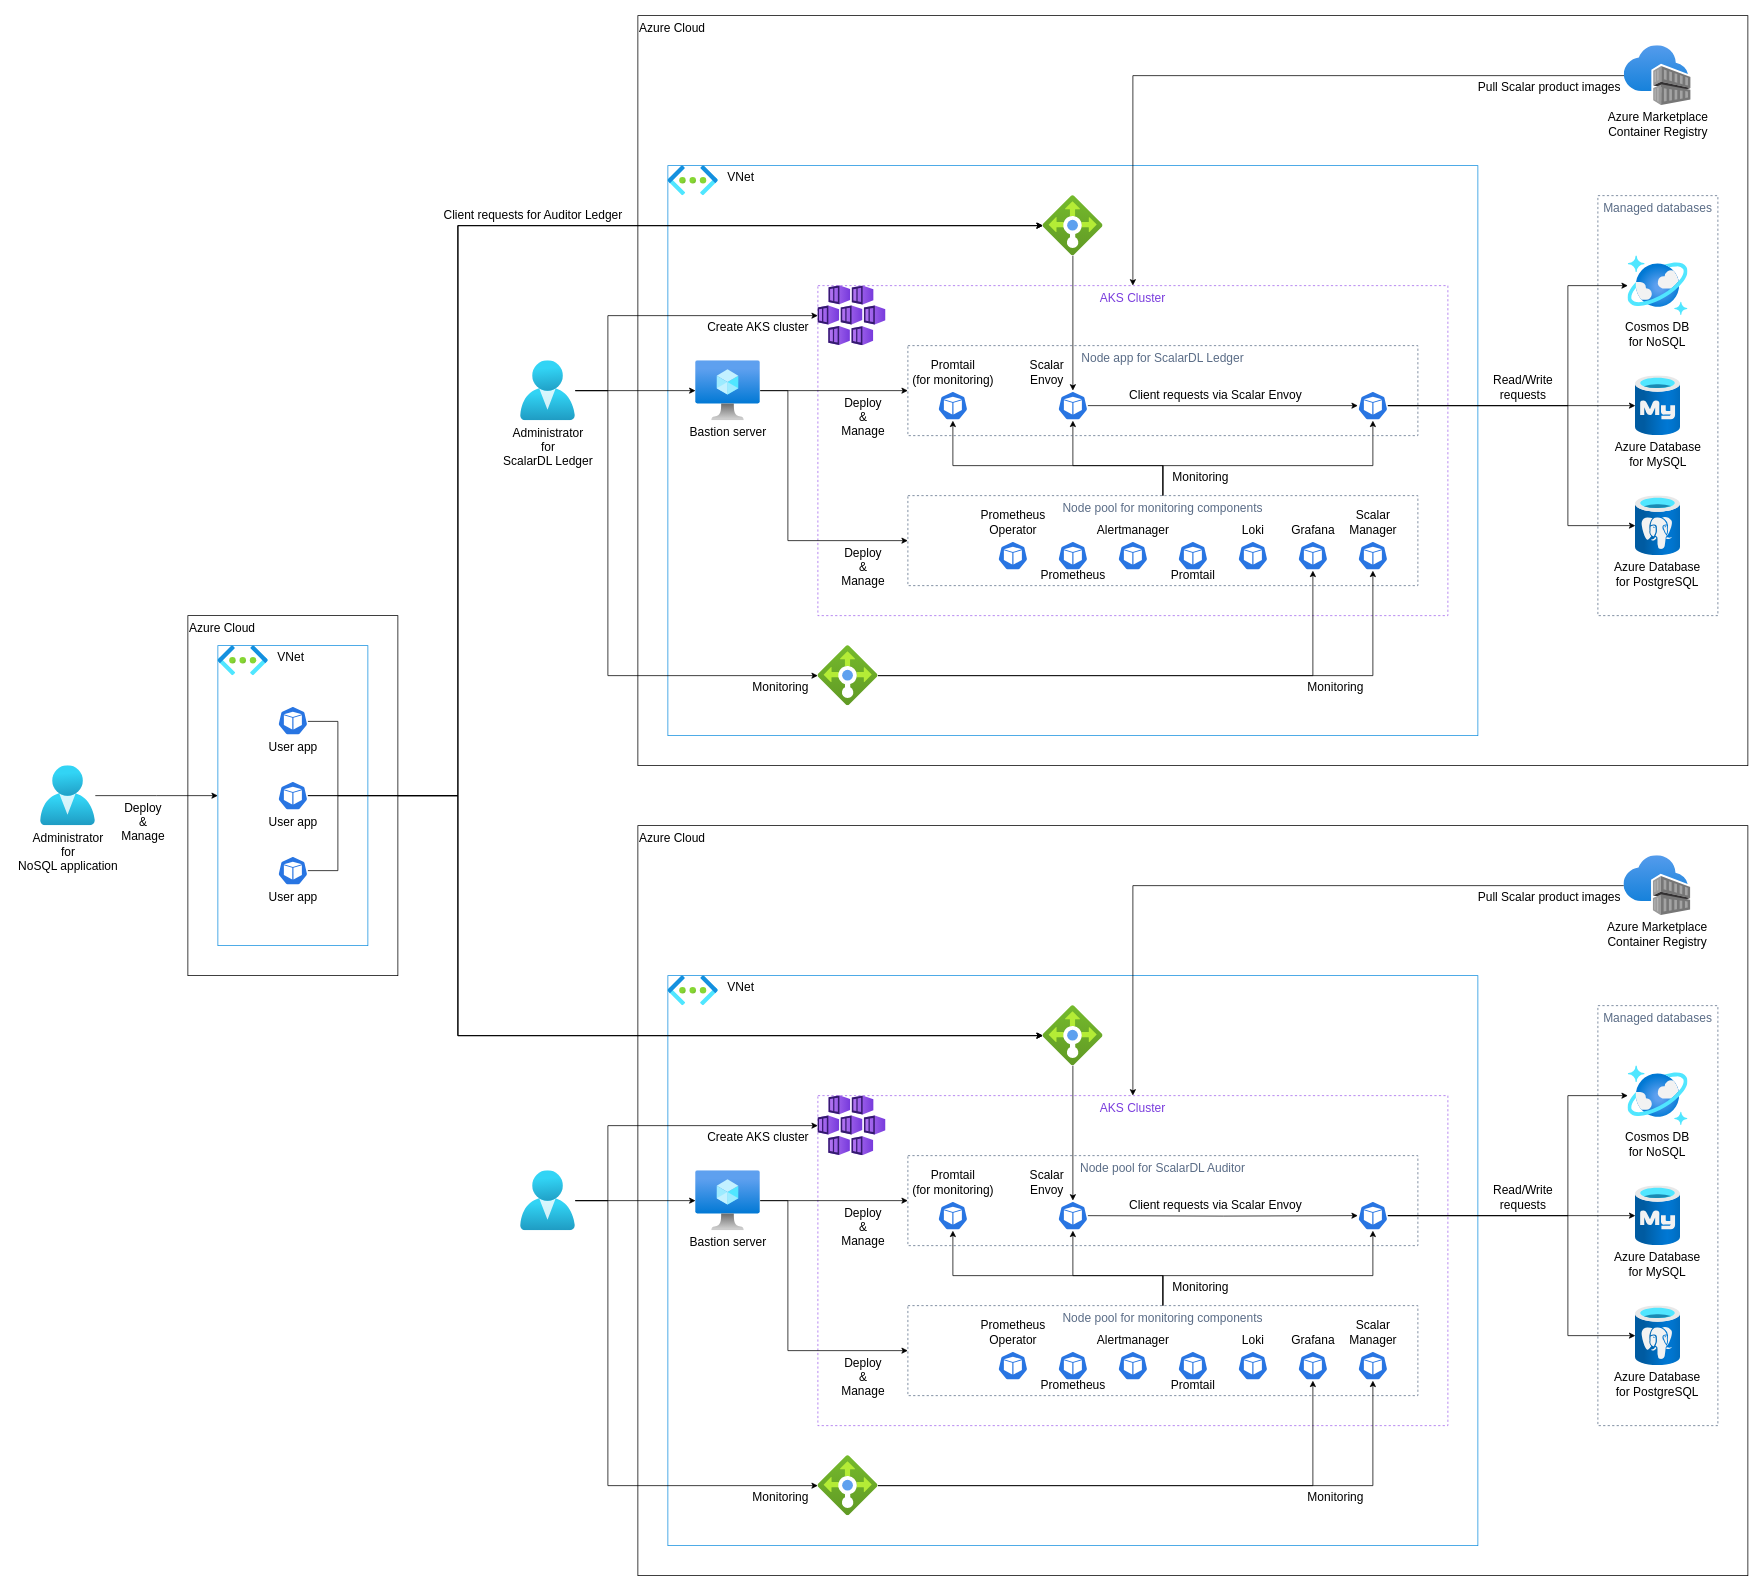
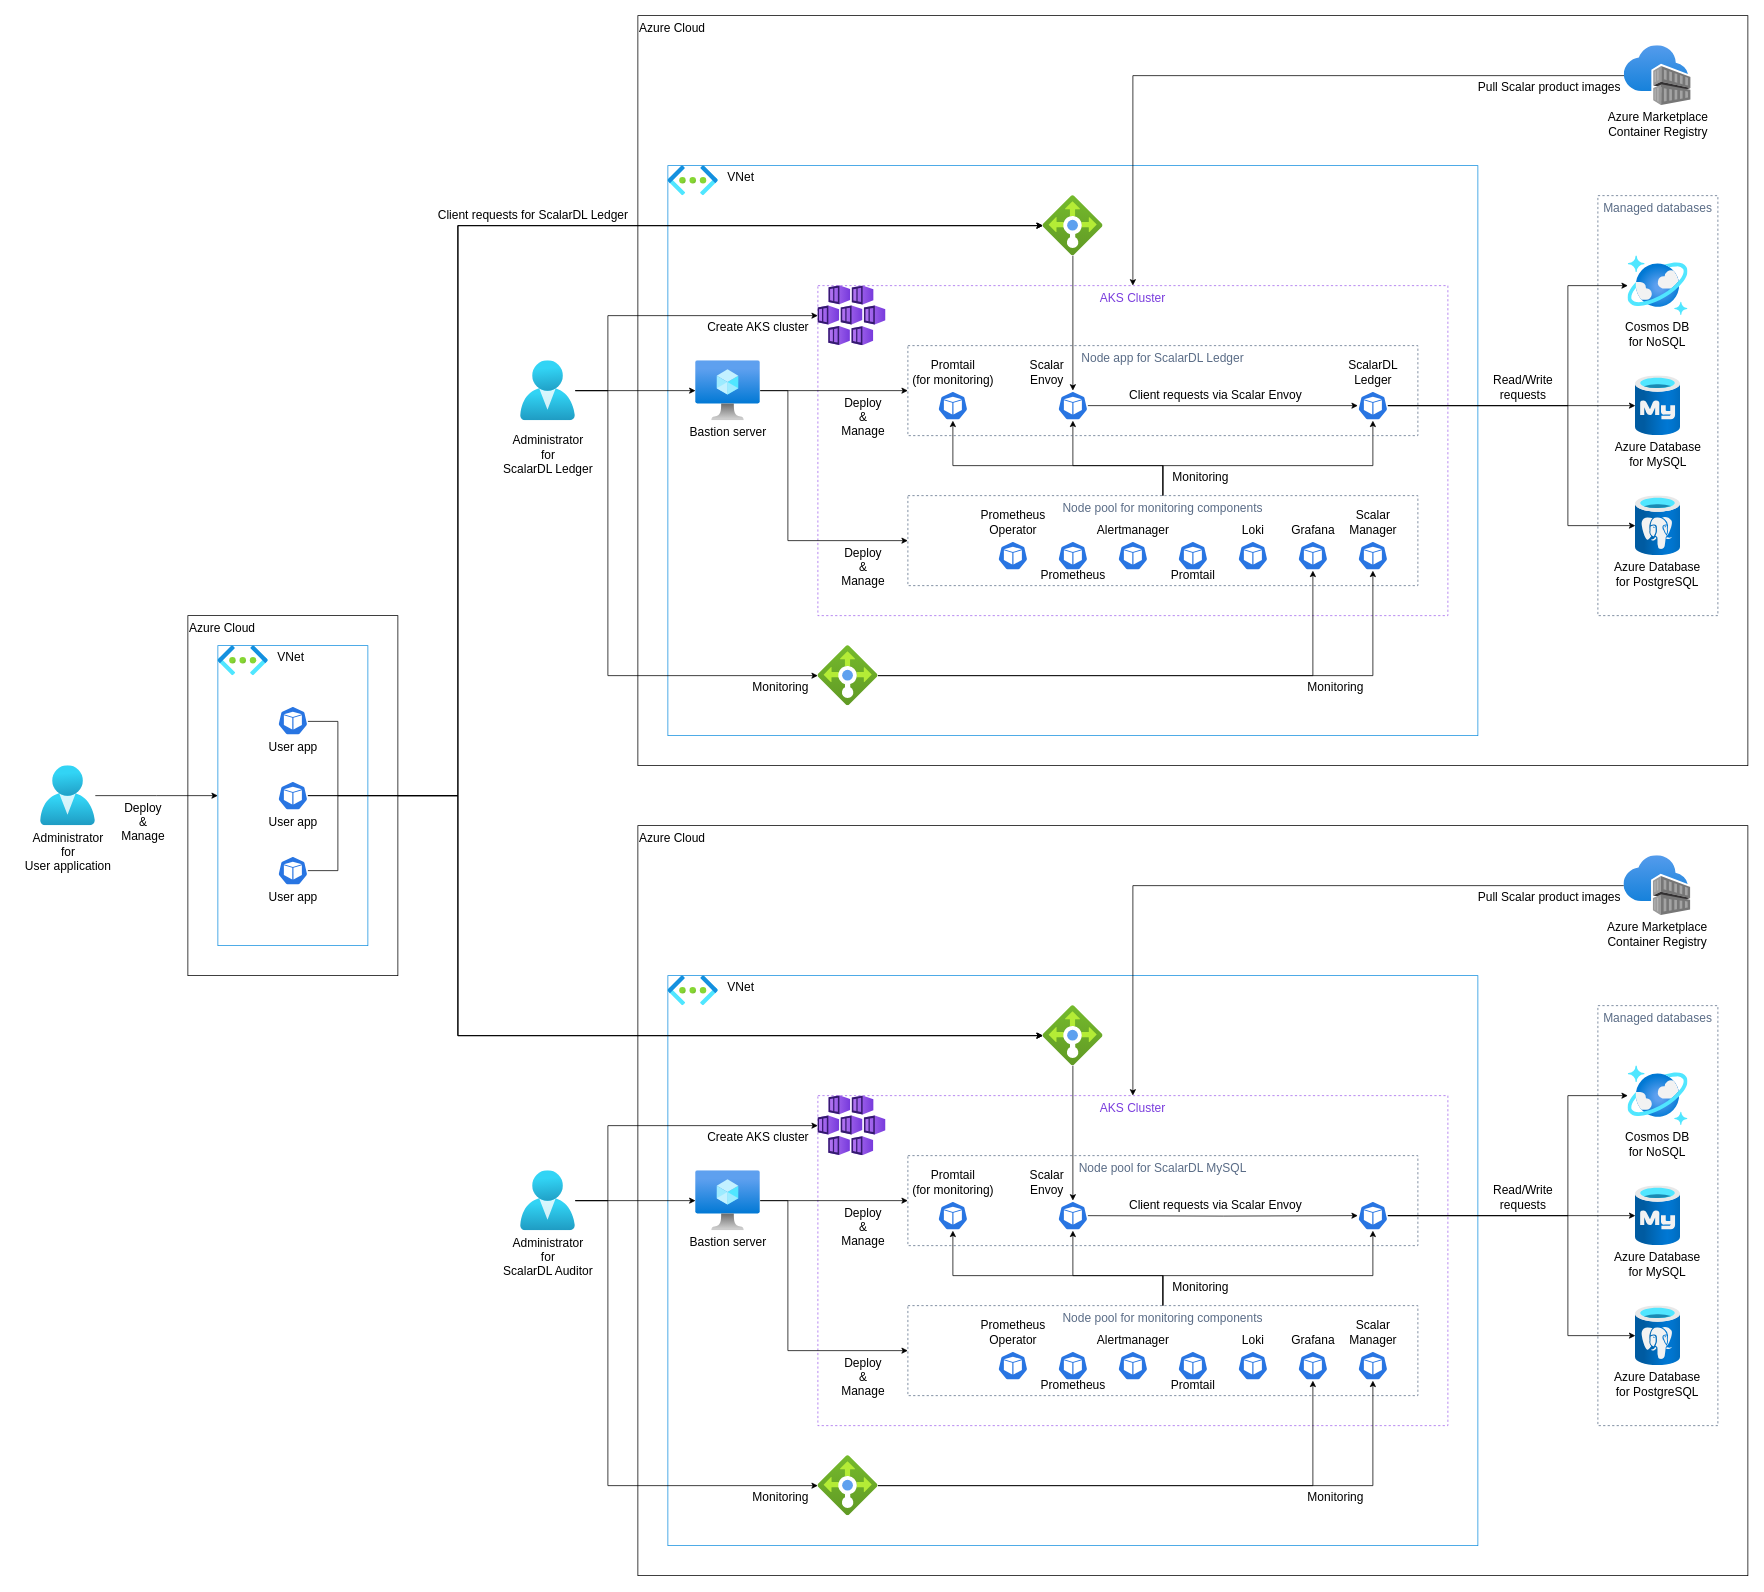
- <mxCell id="83" value="Client requests for Auditor Ledger" style="text;html=1;align=center;verticalAlign=middle;resizable=0;points=[];autosize=1;strokeColor=none;fillColor=none;fontSize=16;" vertex="1" parent="1"><mxGeometry x="570" y="270" width="280" height="30" as="geometry" /></mxCell>
+ <mxCell id="83" value="Client requests for ScalarDL Ledger" style="text;html=1;align=center;verticalAlign=middle;resizable=0;points=[];autosize=1;strokeColor=none;fillColor=none;fontSize=16;" vertex="1" parent="1"><mxGeometry x="570" y="270" width="280" height="30" as="geometry" /></mxCell>
+ <mxCell id="120" value="ScalarDL&lt;br&gt;Ledger" style="text;html=1;align=center;verticalAlign=middle;resizable=0;points=[];autosize=1;strokeColor=none;fillColor=none;fontSize=16;" vertex="1" parent="1"><mxGeometry x="1785" y="470" width="90" height="50" as="geometry" /></mxCell>
- <mxCell id="36" value="Administrator&lt;br style=&quot;font-size: 16px;&quot;&gt;for&lt;br style=&quot;font-size: 16px;&quot;&gt;ScalarDL Ledger" style="text;html=1;align=center;verticalAlign=middle;resizable=0;points=[];autosize=1;strokeColor=none;fillColor=none;fontSize=16;" vertex="1" parent="1"><mxGeometry x="660" y="560" width="140" height="70" as="geometry" /></mxCell>
+ <mxCell id="36" value="Administrator&lt;br style=&quot;font-size: 16px;&quot;&gt;for&lt;br style=&quot;font-size: 16px;&quot;&gt;ScalarDL Ledger" style="text;html=1;align=center;verticalAlign=middle;resizable=0;points=[];autosize=1;strokeColor=none;fillColor=none;fontSize=16;" vertex="1" parent="1"><mxGeometry x="660" y="570" width="140" height="70" as="geometry" /></mxCell>
- <mxCell id="78" value="Administrator&lt;br style=&quot;font-size: 16px;&quot;&gt;for&lt;br style=&quot;font-size: 16px;&quot;&gt;NoSQL application" style="text;html=1;align=center;verticalAlign=middle;resizable=0;points=[];autosize=1;strokeColor=none;fillColor=none;fontSize=16;" vertex="1" parent="1"><mxGeometry x="20" y="1100" width="140" height="70" as="geometry" /></mxCell>
+ <mxCell id="78" value="Administrator&lt;br style=&quot;font-size: 16px;&quot;&gt;for&lt;br style=&quot;font-size: 16px;&quot;&gt;User application" style="text;html=1;align=center;verticalAlign=middle;resizable=0;points=[];autosize=1;strokeColor=none;fillColor=none;fontSize=16;" vertex="1" parent="1"><mxGeometry x="20" y="1100" width="140" height="70" as="geometry" /></mxCell>
- <mxCell id="53" value="Node pool for ScalarDL Auditor" style="fillColor=none;strokeColor=#5A6C86;dashed=1;verticalAlign=top;fontStyle=0;fontColor=#5A6C86;fontFamily=Helvetica;fontSize=16;" vertex="1" parent="1"><mxGeometry x="1210" y="1540" width="680" height="120" as="geometry" /></mxCell>
+ <mxCell id="53" value="Node pool for ScalarDL MySQL" style="fillColor=none;strokeColor=#5A6C86;dashed=1;verticalAlign=top;fontStyle=0;fontColor=#5A6C86;fontFamily=Helvetica;fontSize=16;" vertex="1" parent="1"><mxGeometry x="1210" y="1540" width="680" height="120" as="geometry" /></mxCell>
+ <mxCell id="76" value="Administrator&lt;br style=&quot;font-size: 16px;&quot;&gt;for&lt;br style=&quot;font-size: 16px;&quot;&gt;ScalarDL Auditor" style="text;html=1;align=center;verticalAlign=middle;resizable=0;points=[];autosize=1;strokeColor=none;fillColor=none;fontSize=16;" vertex="1" parent="1"><mxGeometry x="660" y="1640" width="140" height="70" as="geometry" /></mxCell>
